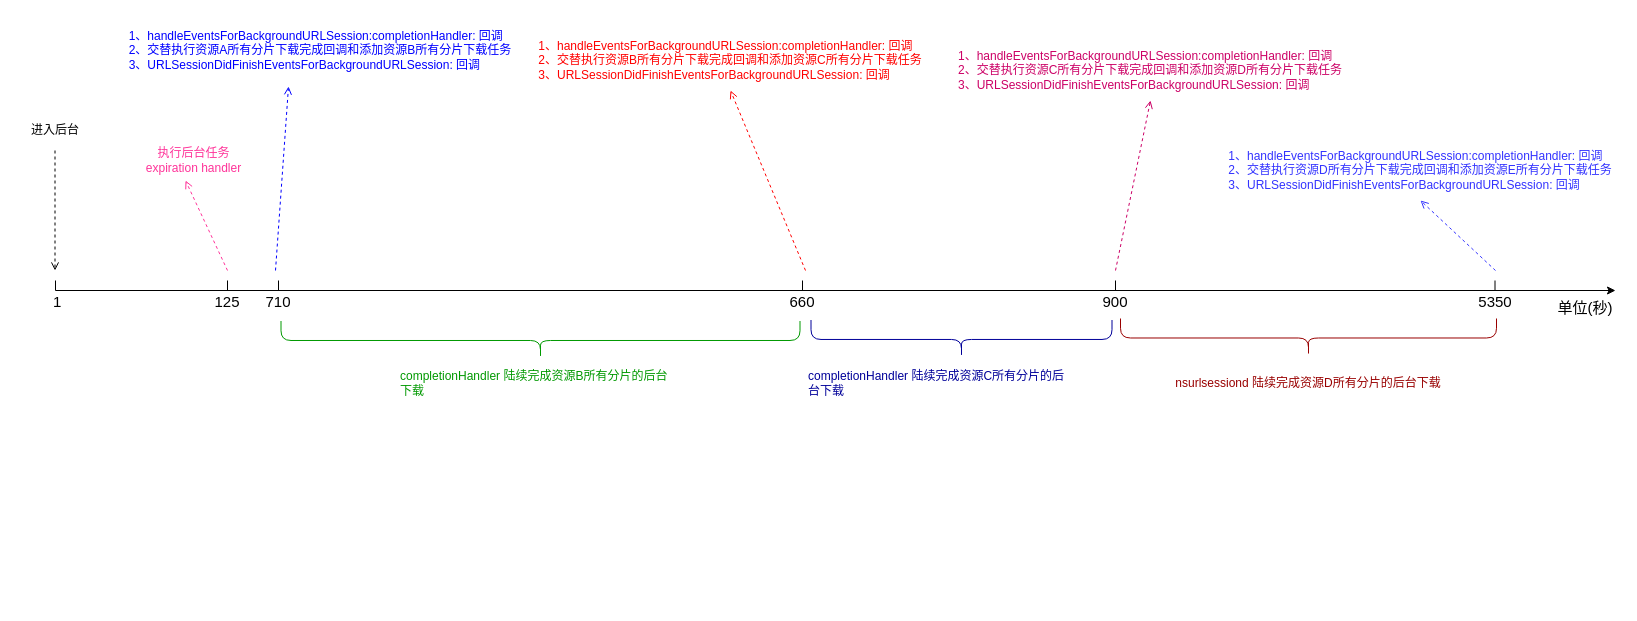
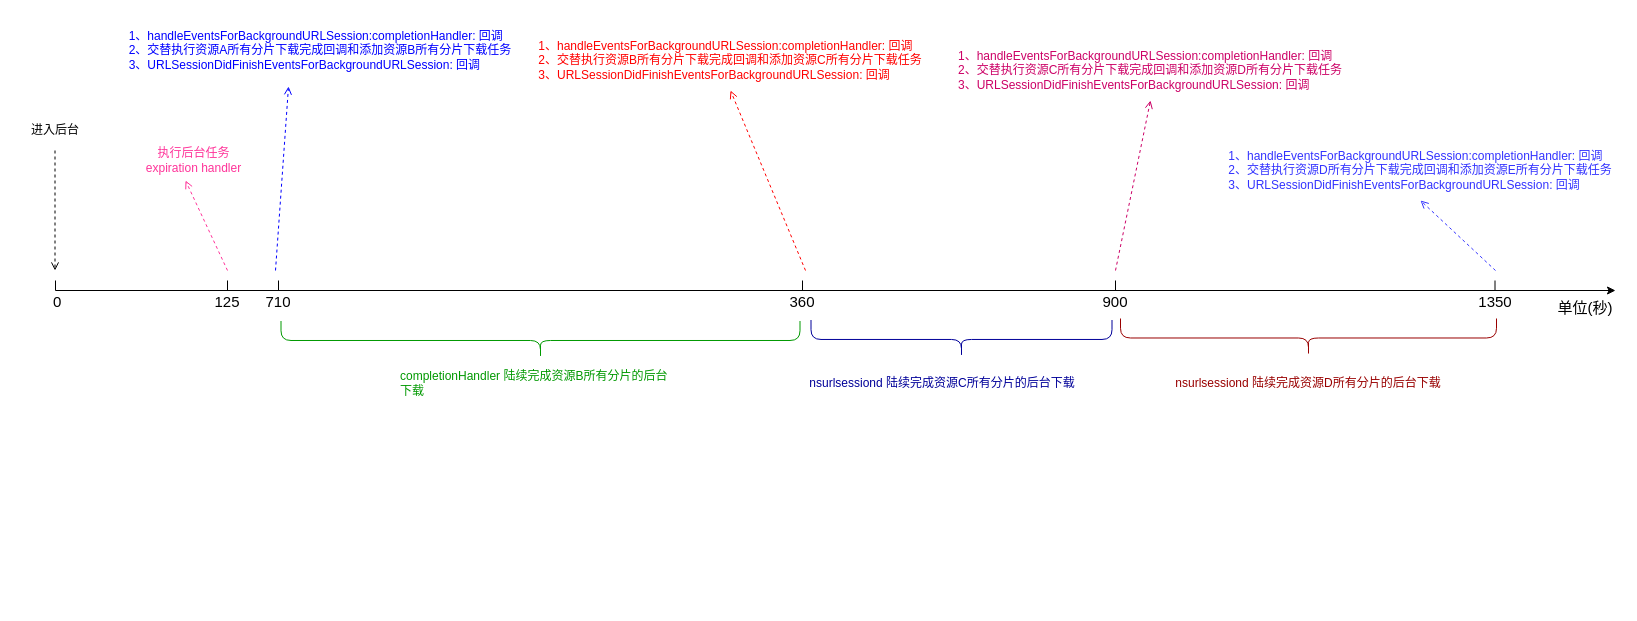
- <mxCell id="5" value="&lt;font style=&quot;font-size: 15px&quot;&gt;&amp;nbsp;1&lt;/font&gt;" style="text;html=1;strokeColor=none;fillColor=none;align=center;verticalAlign=middle;whiteSpace=wrap;rounded=0;" vertex="1" parent="1"><mxGeometry x="35" y="291" width="40" height="20" as="geometry" /></mxCell>
+ <mxCell id="5" value="&lt;font style=&quot;font-size: 15px&quot;&gt;&amp;nbsp;0&lt;/font&gt;" style="text;html=1;strokeColor=none;fillColor=none;align=center;verticalAlign=middle;whiteSpace=wrap;rounded=0;" vertex="1" parent="1"><mxGeometry x="35" y="291" width="40" height="20" as="geometry" /></mxCell>
- <mxCell id="16" value="&lt;font style=&quot;font-size: 15px&quot;&gt;660&lt;/font&gt;" style="text;html=1;strokeColor=none;fillColor=none;align=center;verticalAlign=middle;whiteSpace=wrap;rounded=0;" vertex="1" parent="1"><mxGeometry x="782" y="291" width="40" height="20" as="geometry" /></mxCell>
+ <mxCell id="16" value="&lt;font style=&quot;font-size: 15px&quot;&gt;360&lt;/font&gt;" style="text;html=1;strokeColor=none;fillColor=none;align=center;verticalAlign=middle;whiteSpace=wrap;rounded=0;" vertex="1" parent="1"><mxGeometry x="782" y="291" width="40" height="20" as="geometry" /></mxCell>
- <mxCell id="27" value="&lt;font style=&quot;font-size: 15px&quot;&gt;5350&lt;/font&gt;" style="text;html=1;strokeColor=none;fillColor=none;align=center;verticalAlign=middle;whiteSpace=wrap;rounded=0;" vertex="1" parent="1"><mxGeometry x="1475" y="291" width="40" height="20" as="geometry" /></mxCell>
+ <mxCell id="27" value="&lt;font style=&quot;font-size: 15px&quot;&gt;1350&lt;/font&gt;" style="text;html=1;strokeColor=none;fillColor=none;align=center;verticalAlign=middle;whiteSpace=wrap;rounded=0;" vertex="1" parent="1"><mxGeometry x="1475" y="291" width="40" height="20" as="geometry" /></mxCell>
- <mxCell id="26" value="&lt;div style=&quot;text-align: left&quot;&gt;&lt;font color=&quot;#000099&quot;&gt;completionHandler 陆续完成资源C所有分片的后台下载&lt;/font&gt;&lt;/div&gt;" style="text;html=1;strokeColor=none;fillColor=none;align=center;verticalAlign=middle;whiteSpace=wrap;rounded=0;" vertex="1" parent="1"><mxGeometry x="807" y="365" width="270" height="36" as="geometry" /></mxCell>
+ <mxCell id="26" value="&lt;div style=&quot;text-align: left&quot;&gt;&lt;font color=&quot;#000099&quot;&gt;nsurlsessiond 陆续完成资源C所有分片的后台下载&lt;/font&gt;&lt;/div&gt;" style="text;html=1;strokeColor=none;fillColor=none;align=center;verticalAlign=middle;whiteSpace=wrap;rounded=0;" vertex="1" parent="1"><mxGeometry x="807" y="365" width="270" height="36" as="geometry" /></mxCell>
